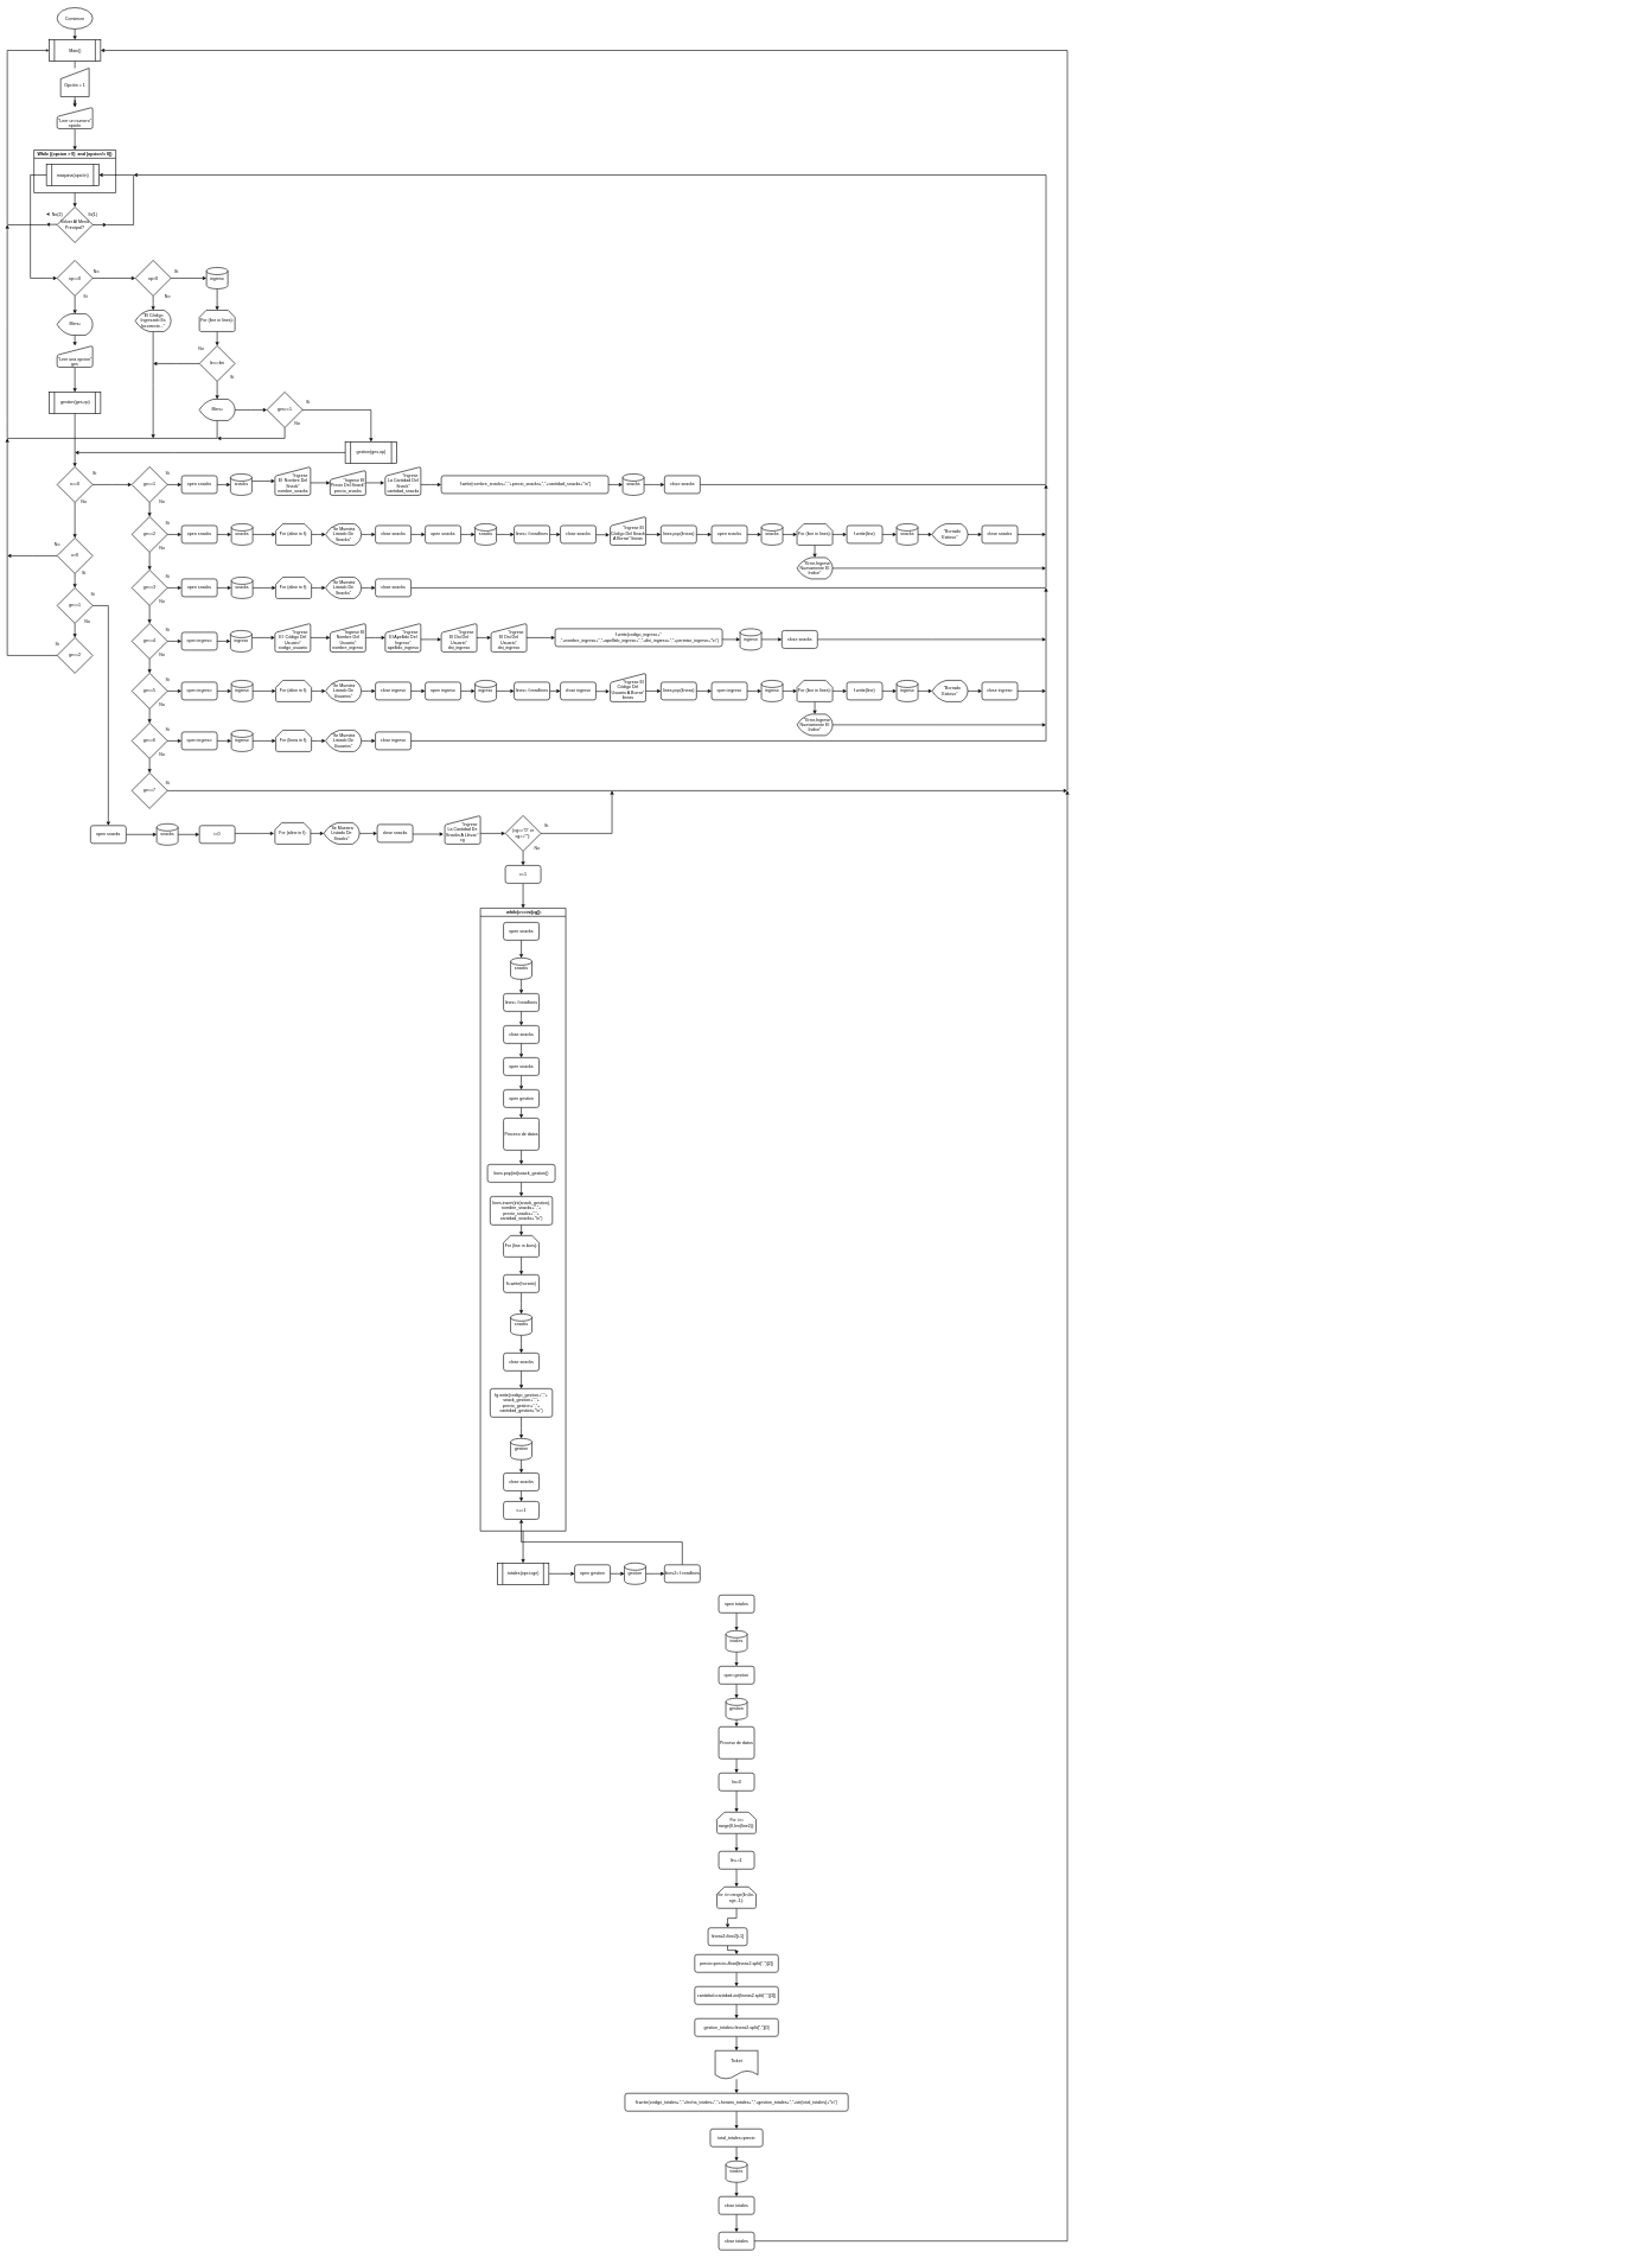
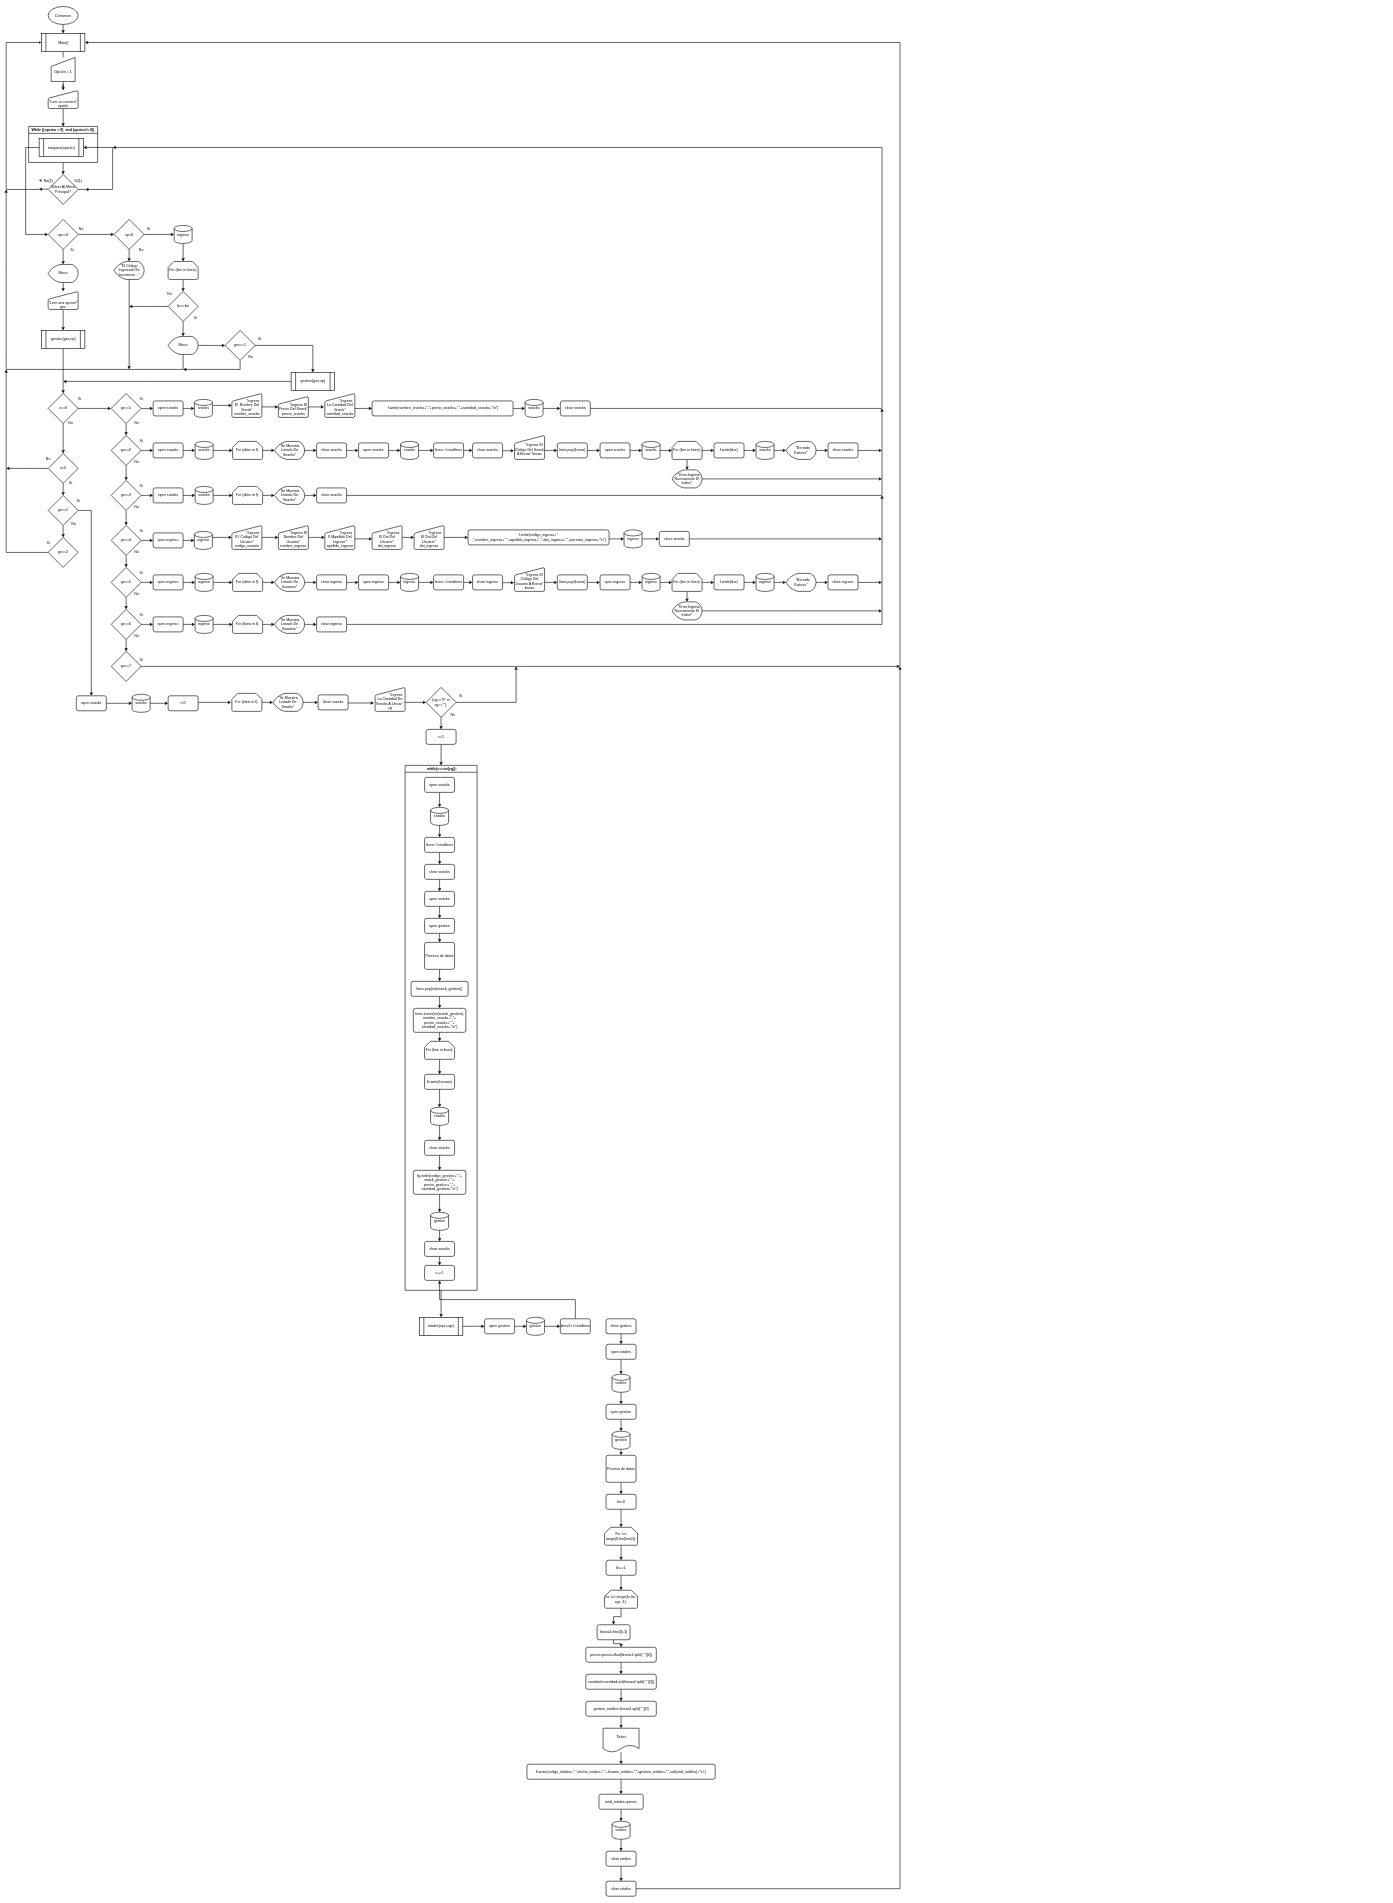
+ <mxCell id="314" value="close gestion" style="rounded=1;whiteSpace=wrap;html=1;absoluteArcSize=1;arcSize=14;strokeWidth=2;" vertex="1" parent="1"><mxGeometry x="2020" y="4395" width="100" height="50" as="geometry" /></mxCell>
+ <mxCell id="313" style="edgeStyle=elbowEdgeStyle;rounded=0;orthogonalLoop=1;jettySize=auto;elbow=vertical;html=1;entryX=0.5;entryY=0;entryDx=0;entryDy=0;strokeWidth=2;" edge="1" parent="1" source="314" target="316"><mxGeometry relative="1" as="geometry" /></mxCell>
